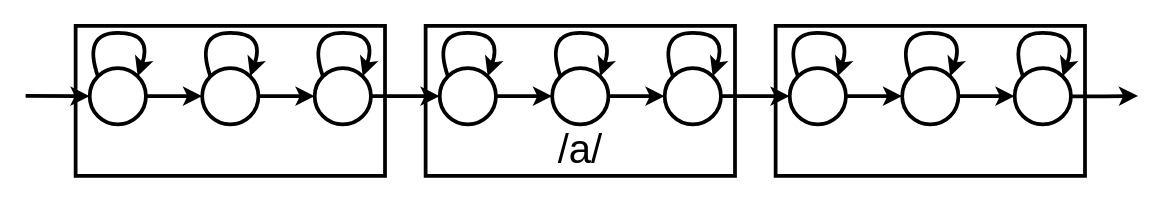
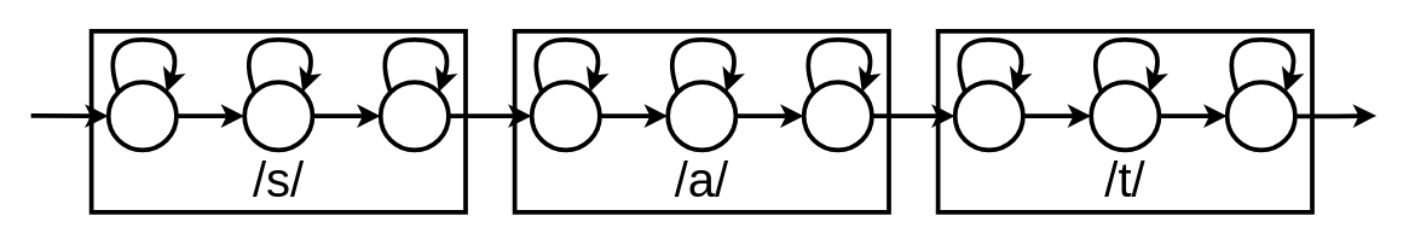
+ <mxCell id="15" value="&lt;font style=&quot;font-size: 32px&quot;&gt;/s/&lt;/font&gt;" style="text;html=1;strokeColor=none;fillColor=none;align=center;verticalAlign=middle;whiteSpace=wrap;rounded=0;" vertex="1" parent="1"><mxGeometry x="153.75" y="98.75" width="60" height="41.25" as="geometry" /></mxCell>
+ <mxCell id="34" value="&lt;font style=&quot;font-size: 32px&quot;&gt;/t/&lt;/font&gt;" style="text;html=1;strokeColor=none;fillColor=none;align=center;verticalAlign=middle;whiteSpace=wrap;rounded=0;" vertex="1" parent="1"><mxGeometry x="713.75" y="98.75" width="60" height="41.25" as="geometry" /></mxCell>
